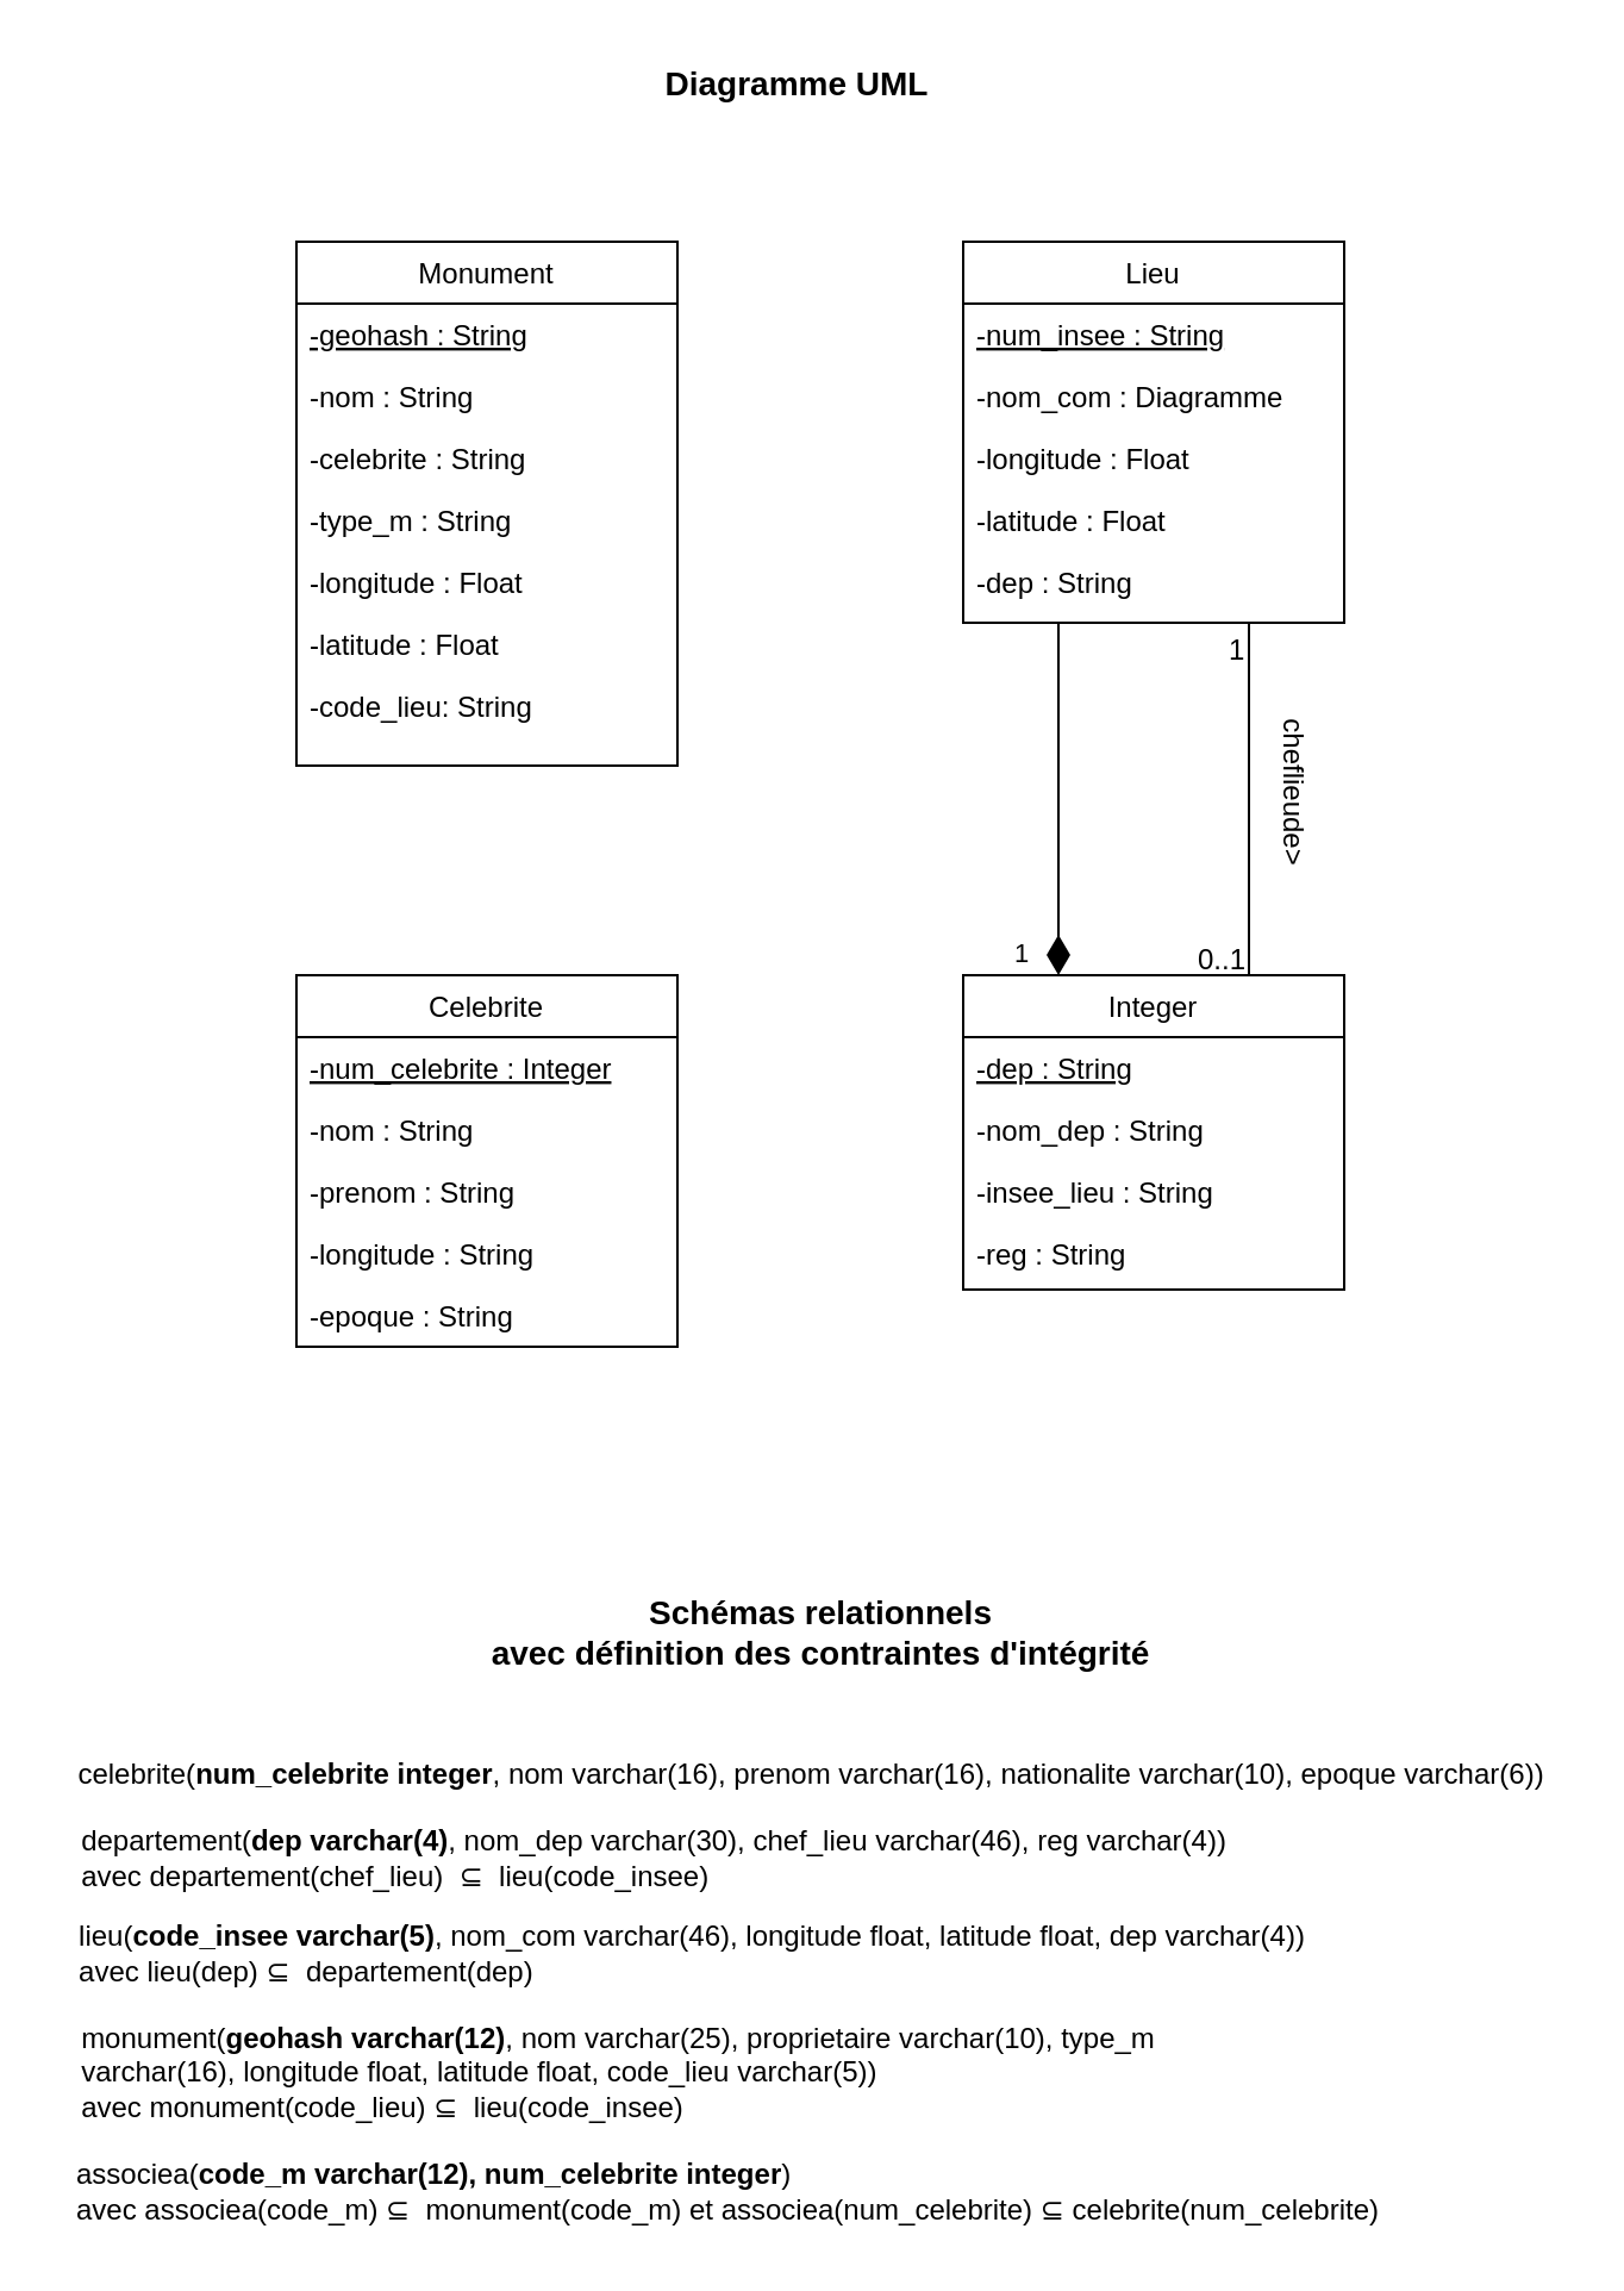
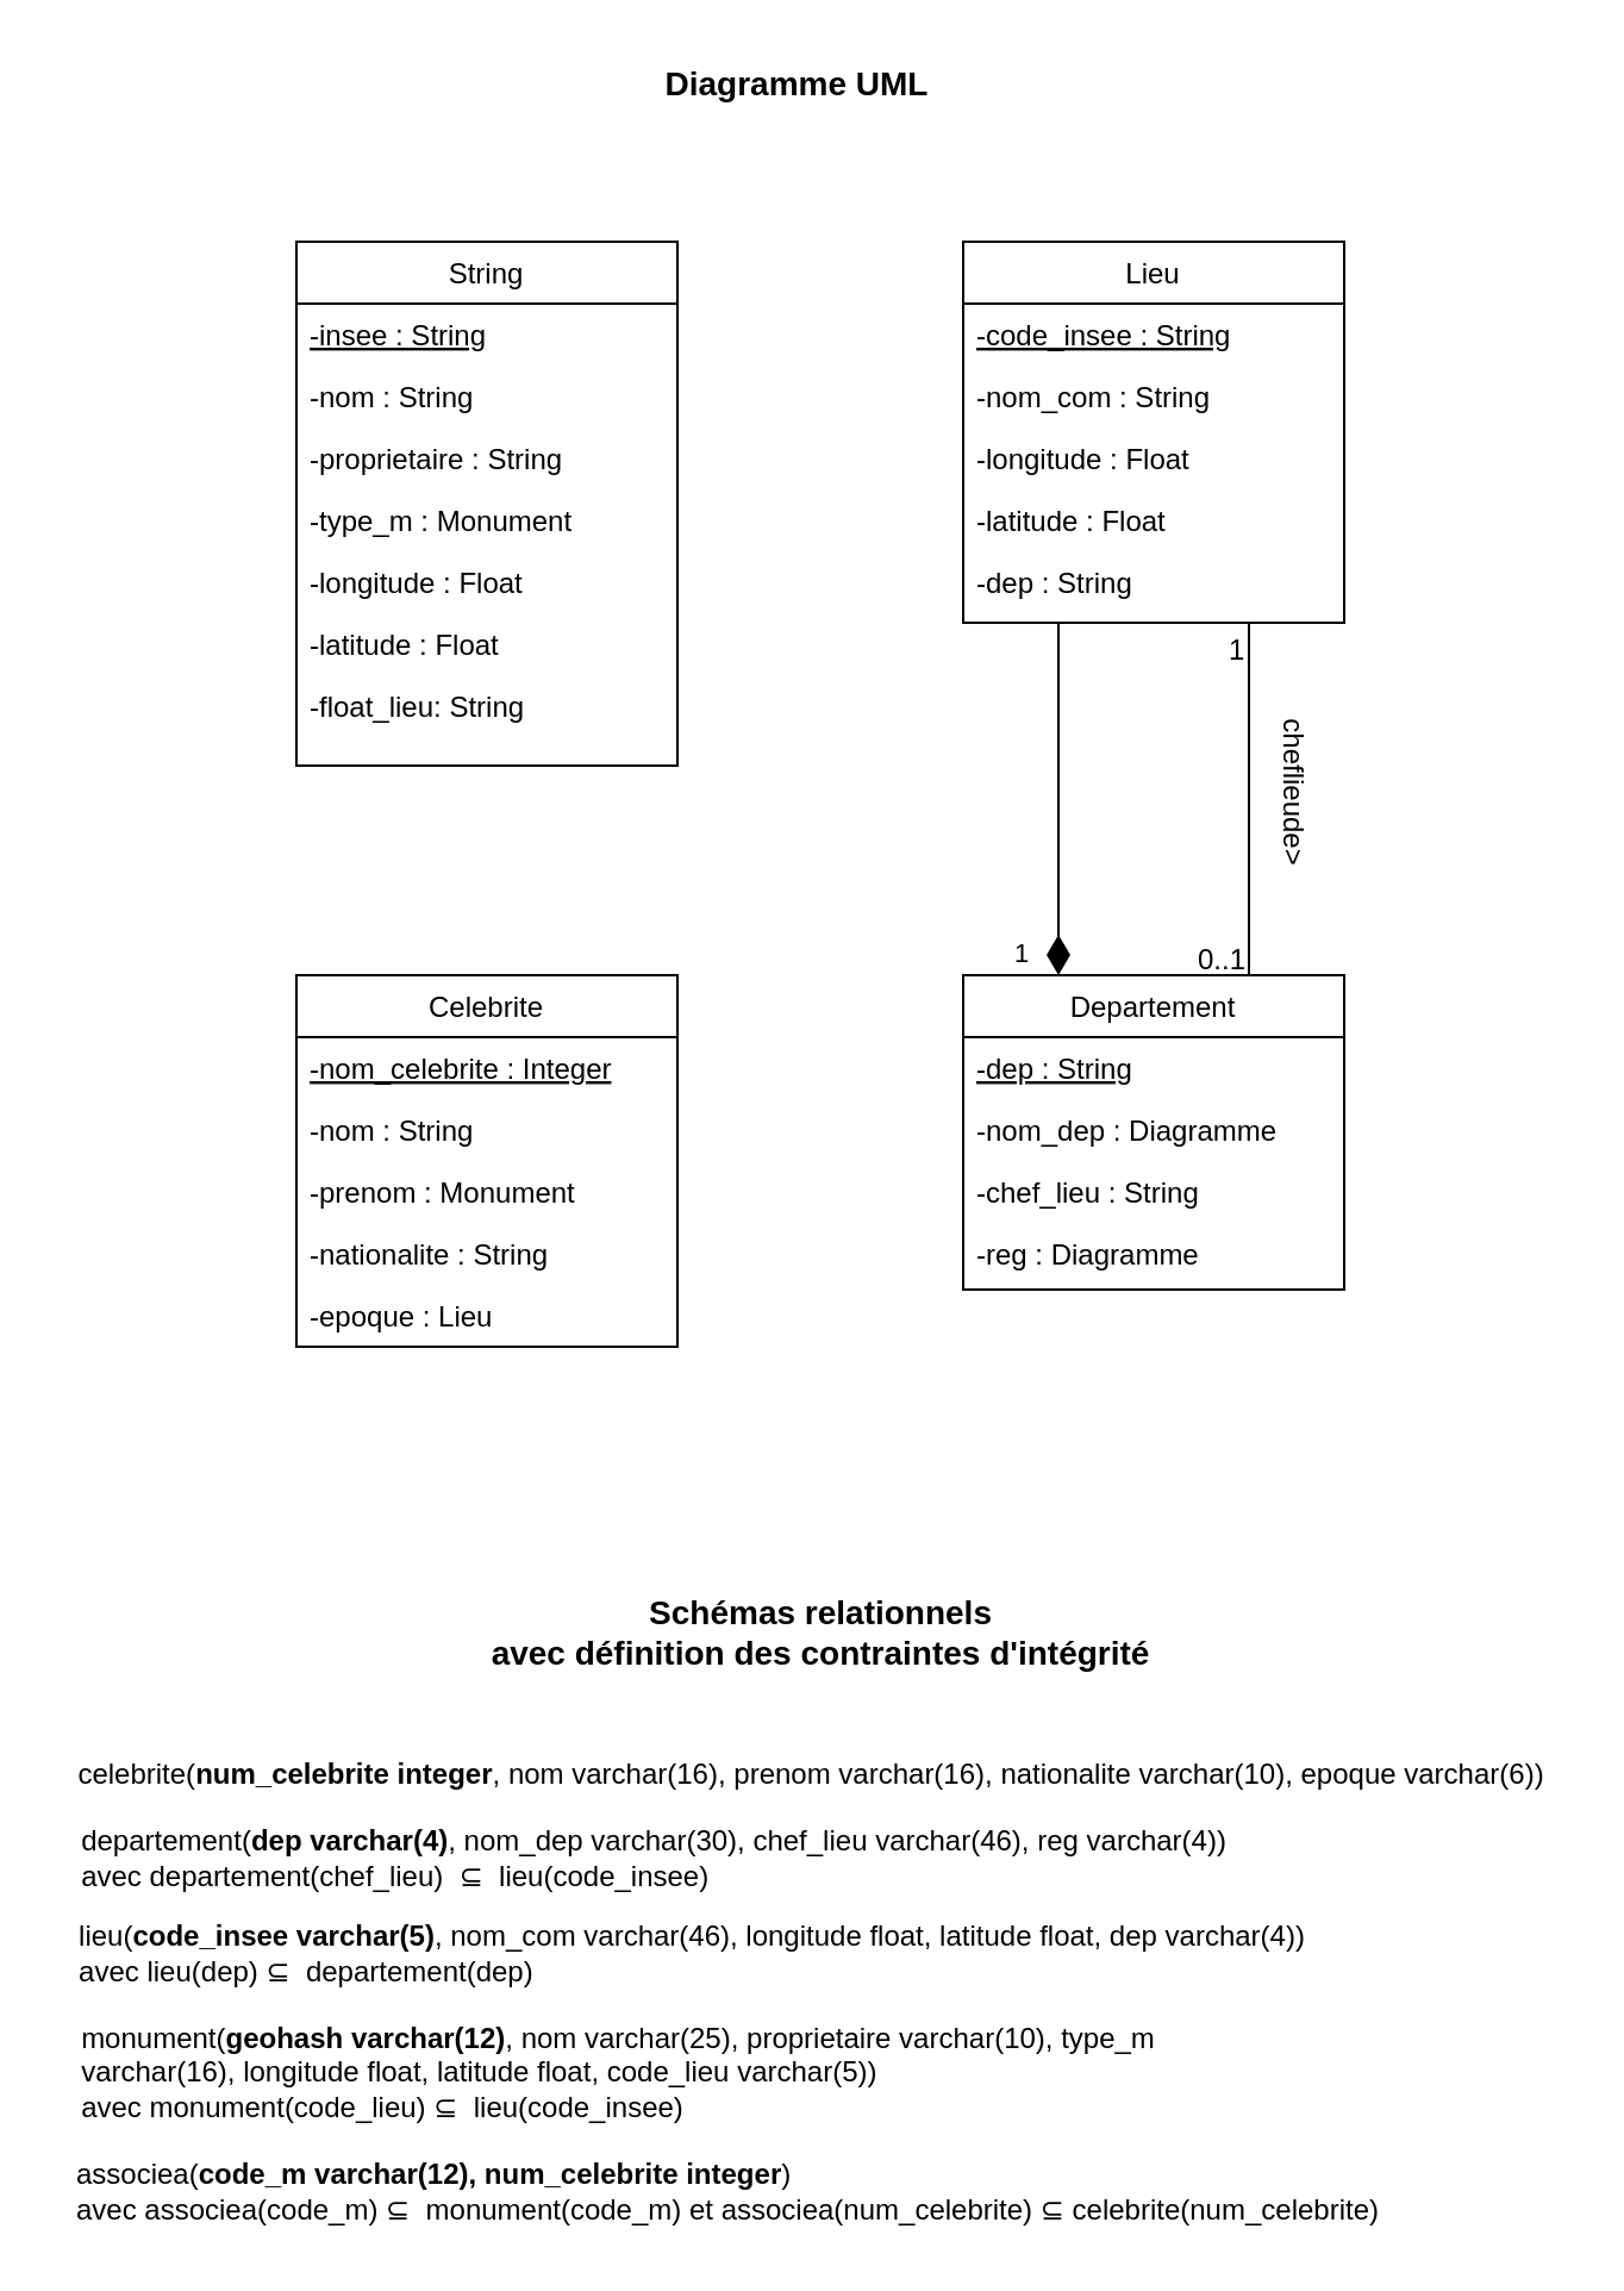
- <mxCell id="2" value="Monument" style="swimlane;fontStyle=0;align=center;verticalAlign=top;childLayout=stackLayout;horizontal=1;startSize=26;horizontalStack=0;resizeParent=1;resizeLast=0;collapsible=1;marginBottom=0;rounded=0;shadow=0;strokeWidth=1;" parent="1" vertex="1"><mxGeometry x="124" y="101" width="160" height="220" as="geometry"><mxRectangle x="230" y="140" width="160" height="26" as="alternateBounds" /></mxGeometry></mxCell>
+ <mxCell id="2" value="String" style="swimlane;fontStyle=0;align=center;verticalAlign=top;childLayout=stackLayout;horizontal=1;startSize=26;horizontalStack=0;resizeParent=1;resizeLast=0;collapsible=1;marginBottom=0;rounded=0;shadow=0;strokeWidth=1;" parent="1" vertex="1"><mxGeometry x="124" y="101" width="160" height="220" as="geometry"><mxRectangle x="230" y="140" width="160" height="26" as="alternateBounds" /></mxGeometry></mxCell>
- <mxCell id="3" value="-geohash : String" style="text;align=left;verticalAlign=top;spacingLeft=4;spacingRight=4;overflow=hidden;rotatable=0;points=[[0,0.5],[1,0.5]];portConstraint=eastwest;fontStyle=4" parent="2" vertex="1"><mxGeometry y="26" width="160" height="26" as="geometry" /></mxCell>
+ <mxCell id="3" value="-insee : String" style="text;align=left;verticalAlign=top;spacingLeft=4;spacingRight=4;overflow=hidden;rotatable=0;points=[[0,0.5],[1,0.5]];portConstraint=eastwest;fontStyle=4" parent="2" vertex="1"><mxGeometry y="26" width="160" height="26" as="geometry" /></mxCell>
- <mxCell id="22" value="-num_insee : String" style="text;align=left;verticalAlign=top;spacingLeft=4;spacingRight=4;overflow=hidden;rotatable=0;points=[[0,0.5],[1,0.5]];portConstraint=eastwest;fontStyle=4" parent="21" vertex="1"><mxGeometry y="26" width="160" height="26" as="geometry" /></mxCell>
+ <mxCell id="22" value="-code_insee : String" style="text;align=left;verticalAlign=top;spacingLeft=4;spacingRight=4;overflow=hidden;rotatable=0;points=[[0,0.5],[1,0.5]];portConstraint=eastwest;fontStyle=4" parent="21" vertex="1"><mxGeometry y="26" width="160" height="26" as="geometry" /></mxCell>
- <mxCell id="23" value="-nom_com : Diagramme " style="text;align=left;verticalAlign=top;spacingLeft=4;spacingRight=4;overflow=hidden;rotatable=0;points=[[0,0.5],[1,0.5]];portConstraint=eastwest;rounded=0;shadow=0;html=0;" parent="21" vertex="1"><mxGeometry y="52" width="160" height="26" as="geometry" /></mxCell>
+ <mxCell id="23" value="-nom_com : String " style="text;align=left;verticalAlign=top;spacingLeft=4;spacingRight=4;overflow=hidden;rotatable=0;points=[[0,0.5],[1,0.5]];portConstraint=eastwest;rounded=0;shadow=0;html=0;" parent="21" vertex="1"><mxGeometry y="52" width="160" height="26" as="geometry" /></mxCell>
- <mxCell id="5" value="-celebrite : String" style="text;align=left;verticalAlign=top;spacingLeft=4;spacingRight=4;overflow=hidden;rotatable=0;points=[[0,0.5],[1,0.5]];portConstraint=eastwest;" parent="2" vertex="1"><mxGeometry y="78" width="160" height="26" as="geometry" /></mxCell>
+ <mxCell id="5" value="-proprietaire : String" style="text;align=left;verticalAlign=top;spacingLeft=4;spacingRight=4;overflow=hidden;rotatable=0;points=[[0,0.5],[1,0.5]];portConstraint=eastwest;" parent="2" vertex="1"><mxGeometry y="78" width="160" height="26" as="geometry" /></mxCell>
- <mxCell id="6" value="-type_m : String" style="text;align=left;verticalAlign=top;spacingLeft=4;spacingRight=4;overflow=hidden;rotatable=0;points=[[0,0.5],[1,0.5]];portConstraint=eastwest;" parent="2" vertex="1"><mxGeometry y="104" width="160" height="26" as="geometry" /></mxCell>
+ <mxCell id="6" value="-type_m : Monument" style="text;align=left;verticalAlign=top;spacingLeft=4;spacingRight=4;overflow=hidden;rotatable=0;points=[[0,0.5],[1,0.5]];portConstraint=eastwest;" parent="2" vertex="1"><mxGeometry y="104" width="160" height="26" as="geometry" /></mxCell>
- <mxCell id="9" value="-code_lieu: String" style="text;align=left;verticalAlign=top;spacingLeft=4;spacingRight=4;overflow=hidden;rotatable=0;points=[[0,0.5],[1,0.5]];portConstraint=eastwest;" parent="2" vertex="1"><mxGeometry y="182" width="160" height="38" as="geometry" /></mxCell>
+ <mxCell id="9" value="-float_lieu: String" style="text;align=left;verticalAlign=top;spacingLeft=4;spacingRight=4;overflow=hidden;rotatable=0;points=[[0,0.5],[1,0.5]];portConstraint=eastwest;" parent="2" vertex="1"><mxGeometry y="182" width="160" height="38" as="geometry" /></mxCell>
- <mxCell id="16" value="Integer" style="swimlane;fontStyle=0;align=center;verticalAlign=top;childLayout=stackLayout;horizontal=1;startSize=26;horizontalStack=0;resizeParent=1;resizeLast=0;collapsible=1;marginBottom=0;rounded=0;shadow=0;strokeWidth=1;" parent="1" vertex="1"><mxGeometry x="404" y="409" width="160" height="132" as="geometry"><mxRectangle x="340" y="380" width="170" height="26" as="alternateBounds" /></mxGeometry></mxCell>
+ <mxCell id="16" value="Departement" style="swimlane;fontStyle=0;align=center;verticalAlign=top;childLayout=stackLayout;horizontal=1;startSize=26;horizontalStack=0;resizeParent=1;resizeLast=0;collapsible=1;marginBottom=0;rounded=0;shadow=0;strokeWidth=1;" parent="1" vertex="1"><mxGeometry x="404" y="409" width="160" height="132" as="geometry"><mxRectangle x="340" y="380" width="170" height="26" as="alternateBounds" /></mxGeometry></mxCell>
- <mxCell id="11" value="-num_celebrite : Integer" style="text;align=left;verticalAlign=top;spacingLeft=4;spacingRight=4;overflow=hidden;rotatable=0;points=[[0,0.5],[1,0.5]];portConstraint=eastwest;fontStyle=4" parent="10" vertex="1"><mxGeometry y="26" width="160" height="26" as="geometry" /></mxCell>
+ <mxCell id="11" value="-nom_celebrite : Integer" style="text;align=left;verticalAlign=top;spacingLeft=4;spacingRight=4;overflow=hidden;rotatable=0;points=[[0,0.5],[1,0.5]];portConstraint=eastwest;fontStyle=4" parent="10" vertex="1"><mxGeometry y="26" width="160" height="26" as="geometry" /></mxCell>
- <mxCell id="18" value="-nom_dep : String" style="text;align=left;verticalAlign=top;spacingLeft=4;spacingRight=4;overflow=hidden;rotatable=0;points=[[0,0.5],[1,0.5]];portConstraint=eastwest;rounded=0;shadow=0;html=0;" parent="16" vertex="1"><mxGeometry y="52" width="160" height="26" as="geometry" /></mxCell>
+ <mxCell id="18" value="-nom_dep : Diagramme" style="text;align=left;verticalAlign=top;spacingLeft=4;spacingRight=4;overflow=hidden;rotatable=0;points=[[0,0.5],[1,0.5]];portConstraint=eastwest;rounded=0;shadow=0;html=0;" parent="16" vertex="1"><mxGeometry y="52" width="160" height="26" as="geometry" /></mxCell>
- <mxCell id="13" value="-prenom : String" style="text;align=left;verticalAlign=top;spacingLeft=4;spacingRight=4;overflow=hidden;rotatable=0;points=[[0,0.5],[1,0.5]];portConstraint=eastwest;rounded=0;shadow=0;html=0;" parent="10" vertex="1"><mxGeometry y="78" width="160" height="26" as="geometry" /></mxCell>
+ <mxCell id="13" value="-prenom : Monument" style="text;align=left;verticalAlign=top;spacingLeft=4;spacingRight=4;overflow=hidden;rotatable=0;points=[[0,0.5],[1,0.5]];portConstraint=eastwest;rounded=0;shadow=0;html=0;" parent="10" vertex="1"><mxGeometry y="78" width="160" height="26" as="geometry" /></mxCell>
- <mxCell id="19" value="-insee_lieu : String" style="text;align=left;verticalAlign=top;spacingLeft=4;spacingRight=4;overflow=hidden;rotatable=0;points=[[0,0.5],[1,0.5]];portConstraint=eastwest;rounded=0;shadow=0;html=0;" parent="16" vertex="1"><mxGeometry y="78" width="160" height="26" as="geometry" /></mxCell>
+ <mxCell id="19" value="-chef_lieu : String" style="text;align=left;verticalAlign=top;spacingLeft=4;spacingRight=4;overflow=hidden;rotatable=0;points=[[0,0.5],[1,0.5]];portConstraint=eastwest;rounded=0;shadow=0;html=0;" parent="16" vertex="1"><mxGeometry y="78" width="160" height="26" as="geometry" /></mxCell>
- <mxCell id="14" value="-longitude : String" style="text;align=left;verticalAlign=top;spacingLeft=4;spacingRight=4;overflow=hidden;rotatable=0;points=[[0,0.5],[1,0.5]];portConstraint=eastwest;rounded=0;shadow=0;html=0;" parent="10" vertex="1"><mxGeometry y="104" width="160" height="26" as="geometry" /></mxCell>
+ <mxCell id="14" value="-nationalite : String" style="text;align=left;verticalAlign=top;spacingLeft=4;spacingRight=4;overflow=hidden;rotatable=0;points=[[0,0.5],[1,0.5]];portConstraint=eastwest;rounded=0;shadow=0;html=0;" parent="10" vertex="1"><mxGeometry y="104" width="160" height="26" as="geometry" /></mxCell>
- <mxCell id="20" value="-reg : String" style="text;align=left;verticalAlign=top;spacingLeft=4;spacingRight=4;overflow=hidden;rotatable=0;points=[[0,0.5],[1,0.5]];portConstraint=eastwest;rounded=0;shadow=0;html=0;" parent="16" vertex="1"><mxGeometry y="104" width="160" height="26" as="geometry" /></mxCell>
+ <mxCell id="20" value="-reg : Diagramme" style="text;align=left;verticalAlign=top;spacingLeft=4;spacingRight=4;overflow=hidden;rotatable=0;points=[[0,0.5],[1,0.5]];portConstraint=eastwest;rounded=0;shadow=0;html=0;" parent="16" vertex="1"><mxGeometry y="104" width="160" height="26" as="geometry" /></mxCell>
- <mxCell id="15" value="-epoque : String" style="text;align=left;verticalAlign=top;spacingLeft=4;spacingRight=4;overflow=hidden;rotatable=0;points=[[0,0.5],[1,0.5]];portConstraint=eastwest;rounded=0;shadow=0;html=0;" parent="10" vertex="1"><mxGeometry y="130" width="160" height="26" as="geometry" /></mxCell>
+ <mxCell id="15" value="-epoque : Lieu" style="text;align=left;verticalAlign=top;spacingLeft=4;spacingRight=4;overflow=hidden;rotatable=0;points=[[0,0.5],[1,0.5]];portConstraint=eastwest;rounded=0;shadow=0;html=0;" parent="10" vertex="1"><mxGeometry y="130" width="160" height="26" as="geometry" /></mxCell>
